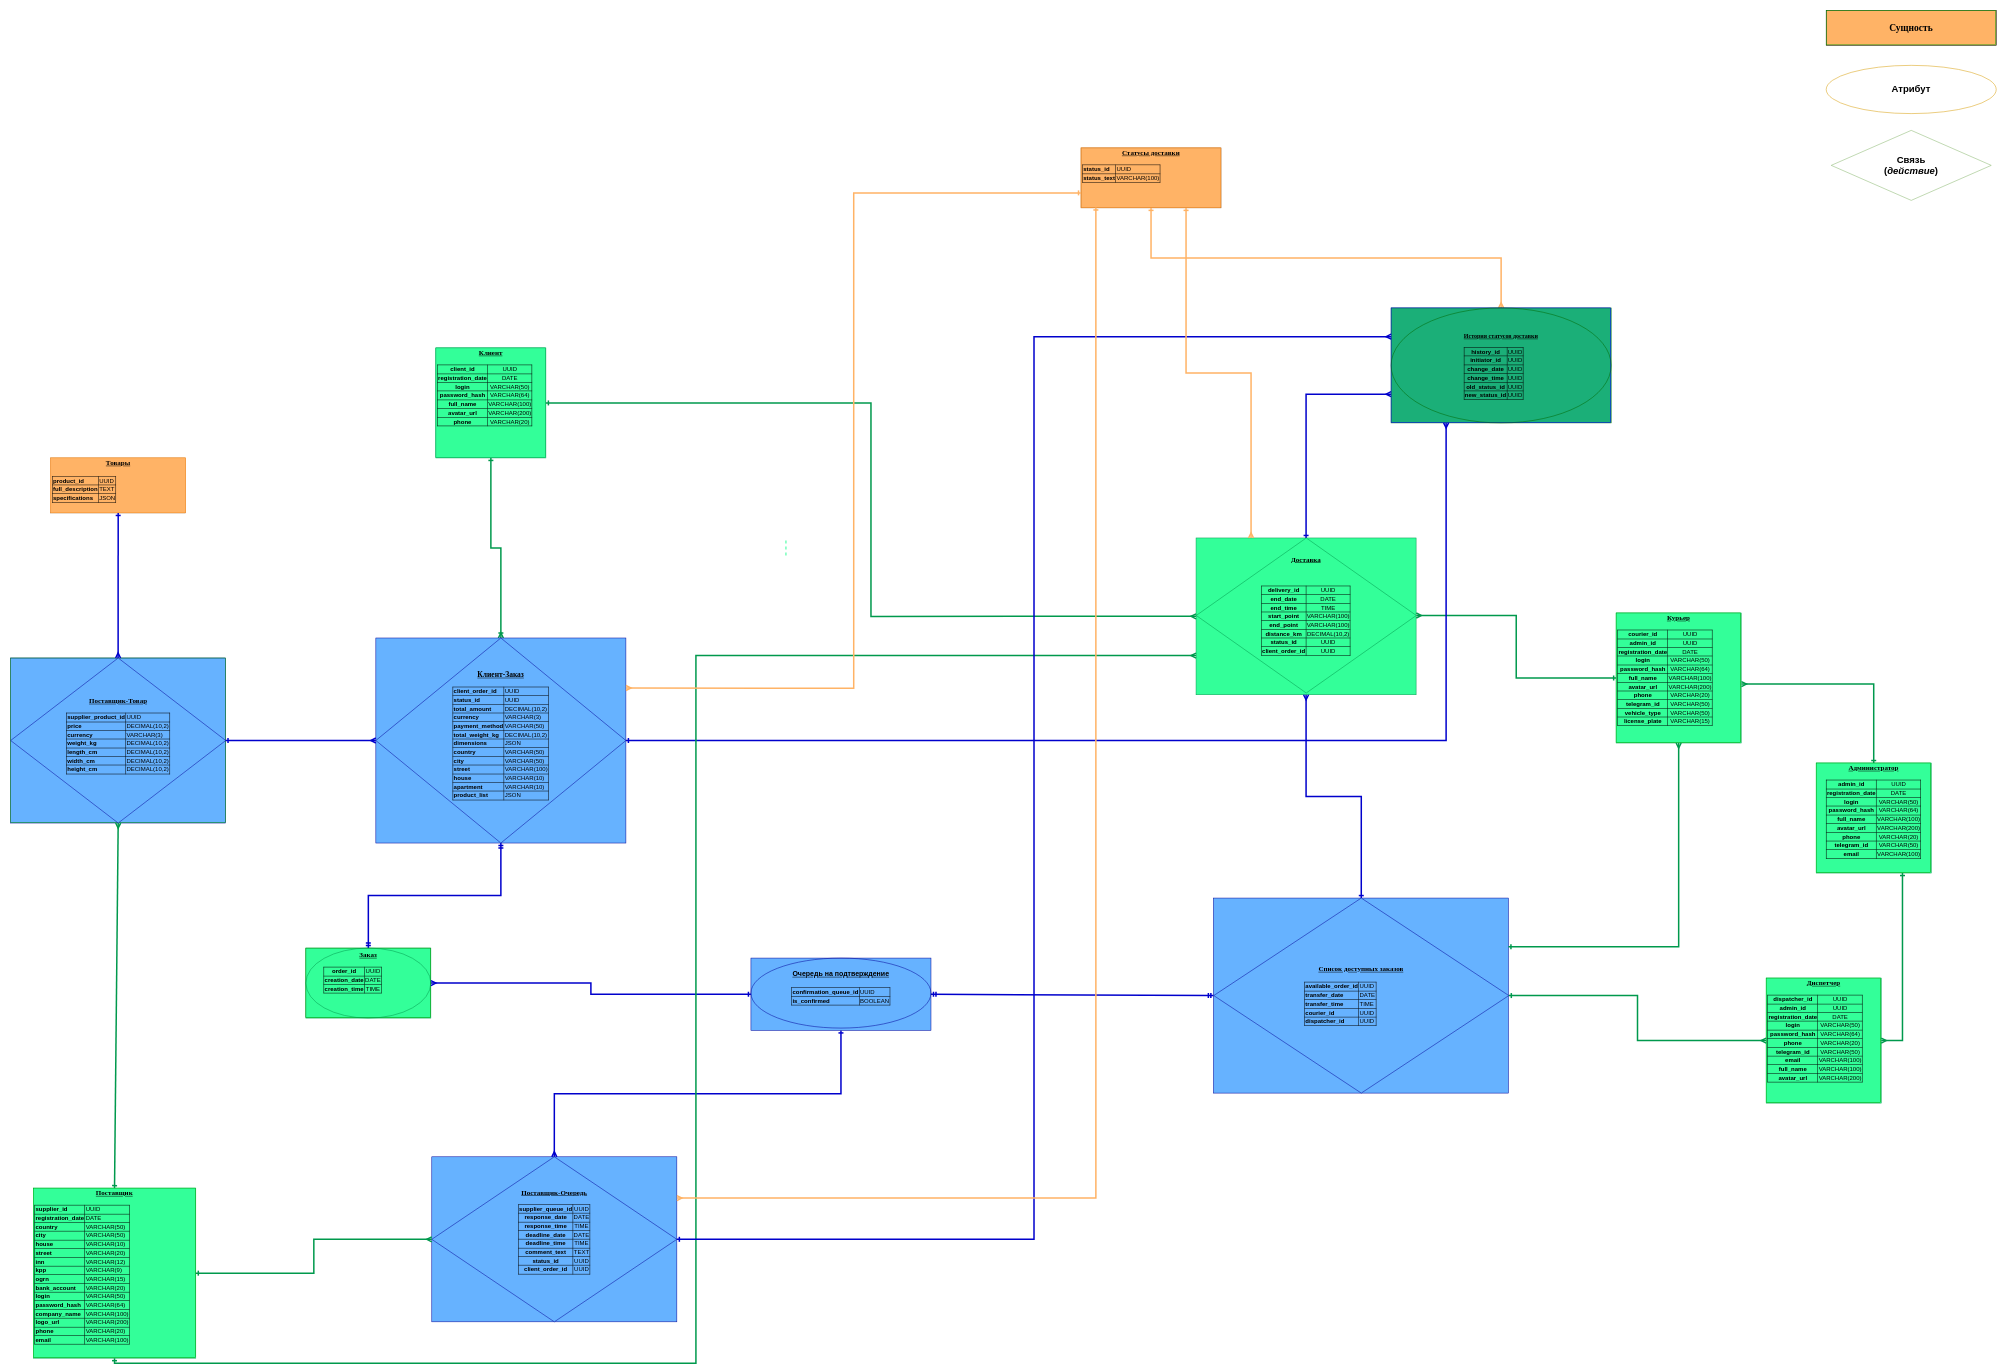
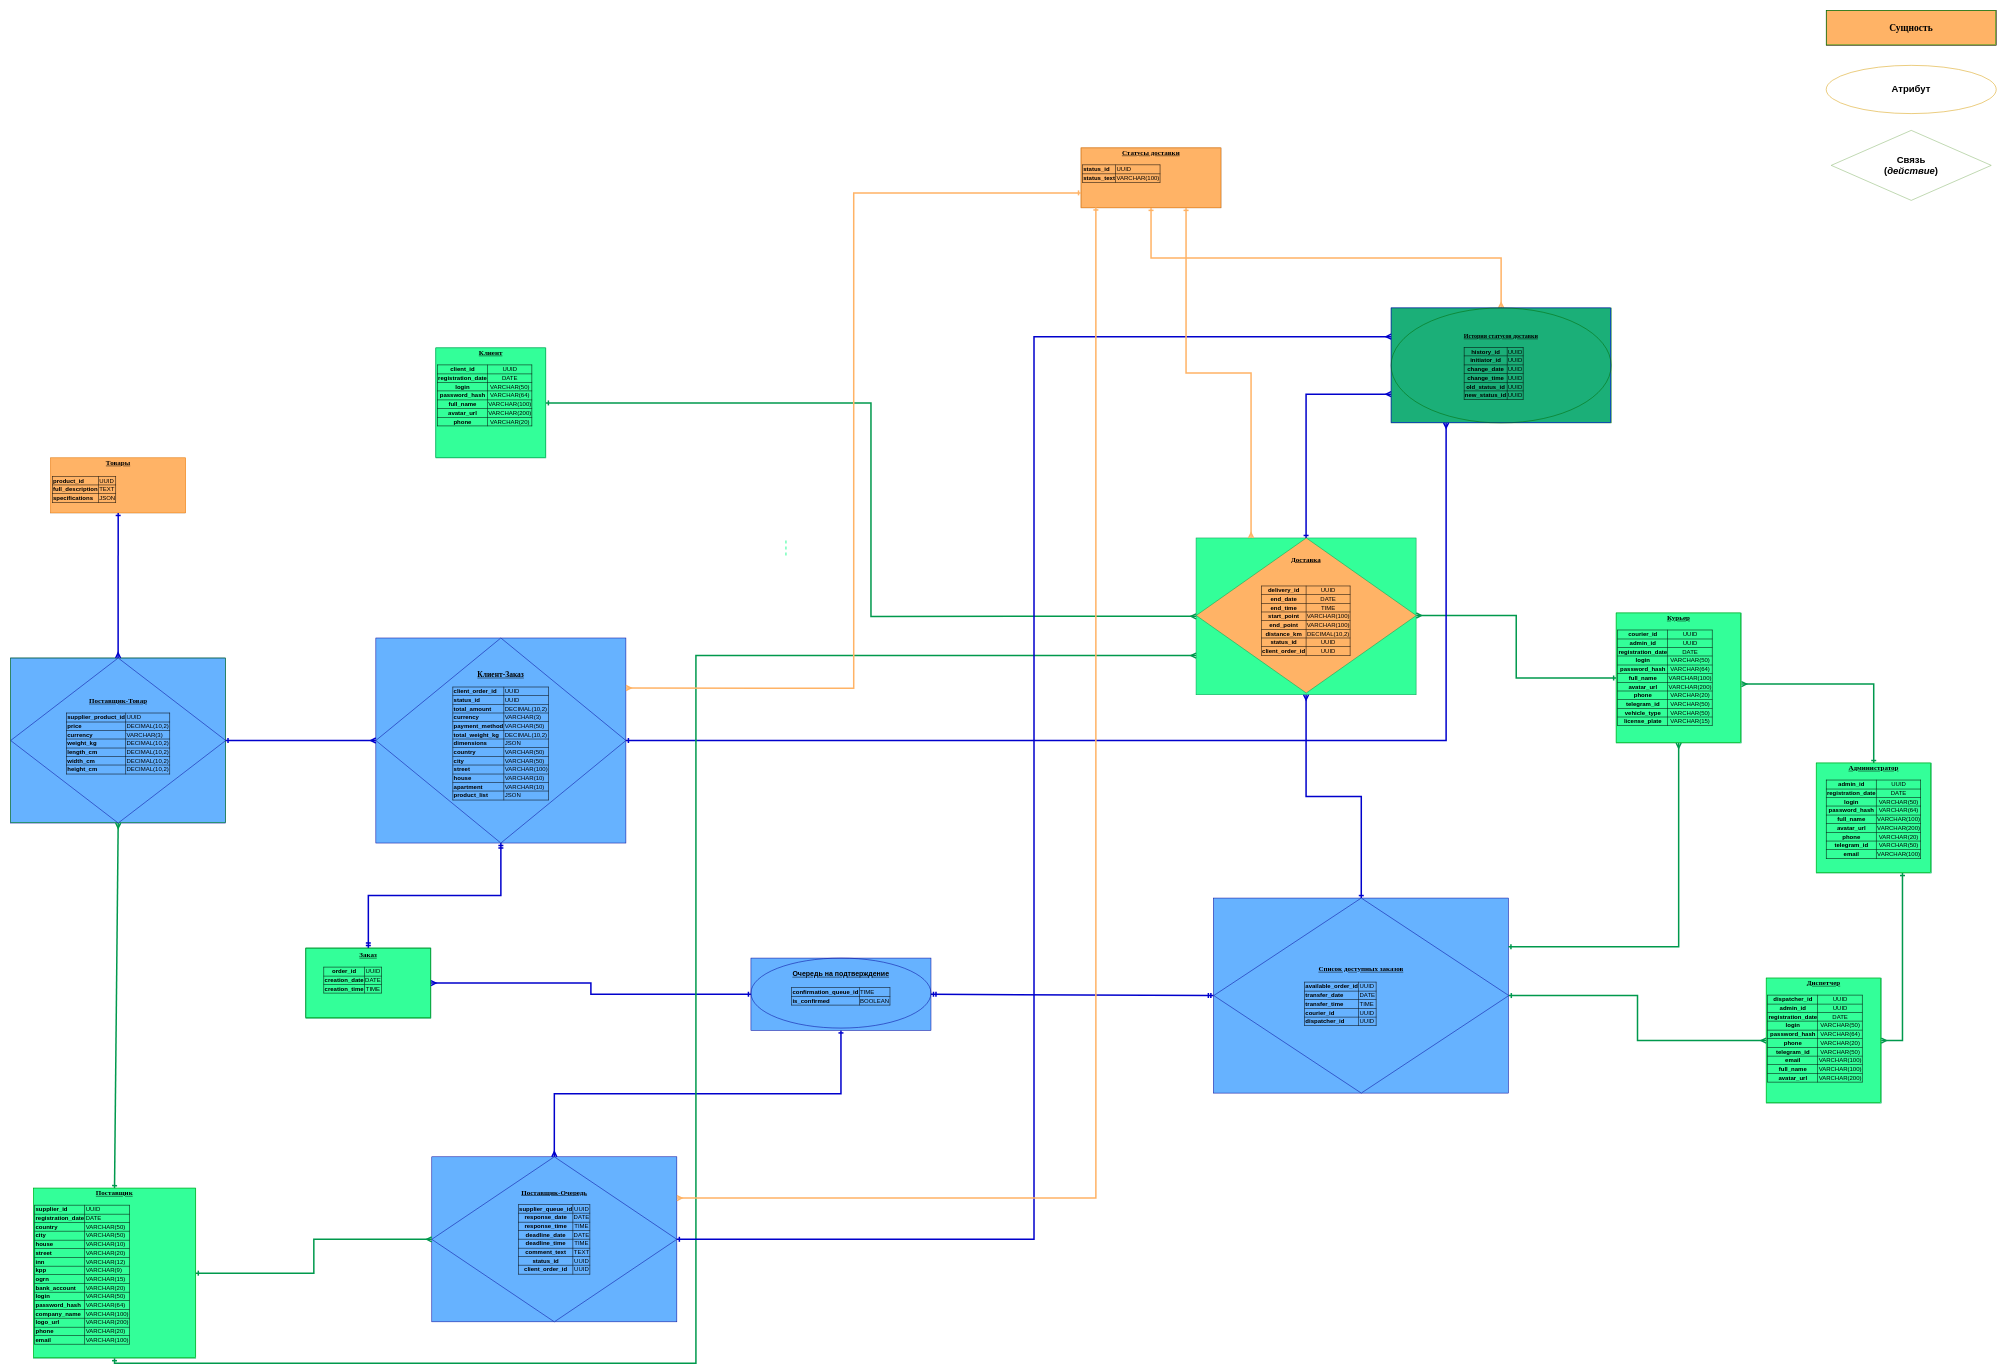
- <mxCell id="12" value="" style="endArrow=ERone;html=1;rounded=0;startArrow=ERoneToMany;startFill=0;endFill=0;strokeColor=#00994D;entryX=0.5;entryY=1;entryDx=0;entryDy=0;strokeWidth=3;edgeStyle=orthogonalEdgeStyle;" parent="1" source="30" target="4" edge="1"><mxGeometry relative="1" as="geometry"><mxPoint x="1071" y="977.5" as="sourcePoint" /><mxPoint x="1221" y="1270" as="targetPoint" /></mxGeometry></mxCell>
- <mxCell id="23" value="&lt;span style=&quot;text-wrap-mode: nowrap;&quot;&gt;&lt;b style=&quot;&quot;&gt;&lt;br&gt;&lt;br&gt;&lt;font face=&quot;Verdana&quot; style=&quot;font-size: 14px;&quot;&gt;&lt;u&gt;Доставка&lt;/u&gt;&lt;/font&gt;&lt;br&gt;&lt;br&gt;&lt;br&gt;&lt;br&gt;&lt;/b&gt;&lt;/span&gt;&lt;div&gt;&lt;table style=&quot;font-family: Verdana; font-weight: 700; border: 1px solid rgb(0, 0, 0); border-collapse: collapse;&quot; border=&quot;1&quot;&gt;&lt;tbody&gt;&lt;tr&gt;&lt;td&gt;&lt;font face=&quot;Helvetica&quot;&gt;delivery_id&lt;/font&gt;&lt;/td&gt;&lt;td&gt;&lt;span style=&quot;font-weight: 400;&quot;&gt;&lt;font face=&quot;Helvetica&quot;&gt;UUID&lt;/font&gt;&lt;/span&gt;&lt;/td&gt;&lt;/tr&gt;&lt;tr&gt;&lt;td&gt;&lt;font face=&quot;Helvetica&quot;&gt;end_date&lt;/font&gt;&lt;/td&gt;&lt;td&gt;&lt;span style=&quot;font-weight: 400;&quot;&gt;&lt;font face=&quot;Helvetica&quot;&gt;DATE&lt;/font&gt;&lt;/span&gt;&lt;/td&gt;&lt;/tr&gt;&lt;tr&gt;&lt;td&gt;&lt;font face=&quot;Helvetica&quot;&gt;end_time&lt;/font&gt;&lt;/td&gt;&lt;td&gt;&lt;span style=&quot;font-weight: 400;&quot;&gt;&lt;font face=&quot;Helvetica&quot;&gt;TIME&lt;/font&gt;&lt;/span&gt;&lt;/td&gt;&lt;/tr&gt;&lt;tr&gt;&lt;td&gt;&lt;font face=&quot;Helvetica&quot;&gt;start_point&lt;/font&gt;&lt;/td&gt;&lt;td&gt;&lt;span style=&quot;font-weight: 400;&quot;&gt;&lt;font face=&quot;Helvetica&quot;&gt;VARCHAR(100)&lt;/font&gt;&lt;/span&gt;&lt;/td&gt;&lt;/tr&gt;&lt;tr&gt;&lt;td&gt;&lt;font face=&quot;Helvetica&quot;&gt;end_point&lt;/font&gt;&lt;/td&gt;&lt;td&gt;&lt;span style=&quot;font-weight: 400;&quot;&gt;&lt;font face=&quot;Helvetica&quot;&gt;VARCHAR(100)&lt;/font&gt;&lt;/span&gt;&lt;/td&gt;&lt;/tr&gt;&lt;tr&gt;&lt;td&gt;&lt;font face=&quot;Helvetica&quot;&gt;distance_km&lt;/font&gt;&lt;/td&gt;&lt;td&gt;&lt;span style=&quot;font-weight: 400;&quot;&gt;&lt;font face=&quot;Helvetica&quot;&gt;DECIMAL(10,2)&lt;/font&gt;&lt;/span&gt;&lt;/td&gt;&lt;/tr&gt;&lt;tr&gt;&lt;td&gt;&lt;font face=&quot;Helvetica&quot;&gt;status_id&lt;/font&gt;&lt;/td&gt;&lt;td&gt;&lt;span style=&quot;font-weight: 400;&quot;&gt;&lt;font face=&quot;Helvetica&quot;&gt;UUID&lt;/font&gt;&lt;/span&gt;&lt;/td&gt;&lt;/tr&gt;&lt;tr&gt;&lt;td&gt;&lt;font face=&quot;Helvetica&quot;&gt;client_order_id&lt;/font&gt;&lt;/td&gt;&lt;td&gt;&lt;span style=&quot;font-weight: 400;&quot;&gt;&lt;font face=&quot;Helvetica&quot;&gt;UUID&lt;/font&gt;&lt;/span&gt;&lt;/td&gt;&lt;/tr&gt;&lt;/tbody&gt;&lt;/table&gt;&lt;/div&gt;" style="rhombus;whiteSpace=wrap;html=1;fillColor=#33FF99;strokeColor=#00994D;labelBackgroundColor=none;verticalAlign=top;fontColor=default;" parent="1" vertex="1"><mxGeometry x="2391.38" y="1075" width="440" height="310" as="geometry" /></mxCell>
+ <mxCell id="23" value="&lt;span style=&quot;text-wrap-mode: nowrap;&quot;&gt;&lt;b style=&quot;&quot;&gt;&lt;br&gt;&lt;br&gt;&lt;font face=&quot;Verdana&quot; style=&quot;font-size: 14px;&quot;&gt;&lt;u&gt;Доставка&lt;/u&gt;&lt;/font&gt;&lt;br&gt;&lt;br&gt;&lt;br&gt;&lt;br&gt;&lt;/b&gt;&lt;/span&gt;&lt;div&gt;&lt;table style=&quot;font-family: Verdana; font-weight: 700; border: 1px solid rgb(0, 0, 0); border-collapse: collapse;&quot; border=&quot;1&quot;&gt;&lt;tbody&gt;&lt;tr&gt;&lt;td&gt;&lt;font face=&quot;Helvetica&quot;&gt;delivery_id&lt;/font&gt;&lt;/td&gt;&lt;td&gt;&lt;span style=&quot;font-weight: 400;&quot;&gt;&lt;font face=&quot;Helvetica&quot;&gt;UUID&lt;/font&gt;&lt;/span&gt;&lt;/td&gt;&lt;/tr&gt;&lt;tr&gt;&lt;td&gt;&lt;font face=&quot;Helvetica&quot;&gt;end_date&lt;/font&gt;&lt;/td&gt;&lt;td&gt;&lt;span style=&quot;font-weight: 400;&quot;&gt;&lt;font face=&quot;Helvetica&quot;&gt;DATE&lt;/font&gt;&lt;/span&gt;&lt;/td&gt;&lt;/tr&gt;&lt;tr&gt;&lt;td&gt;&lt;font face=&quot;Helvetica&quot;&gt;end_time&lt;/font&gt;&lt;/td&gt;&lt;td&gt;&lt;span style=&quot;font-weight: 400;&quot;&gt;&lt;font face=&quot;Helvetica&quot;&gt;TIME&lt;/font&gt;&lt;/span&gt;&lt;/td&gt;&lt;/tr&gt;&lt;tr&gt;&lt;td&gt;&lt;font face=&quot;Helvetica&quot;&gt;start_point&lt;/font&gt;&lt;/td&gt;&lt;td&gt;&lt;span style=&quot;font-weight: 400;&quot;&gt;&lt;font face=&quot;Helvetica&quot;&gt;VARCHAR(100)&lt;/font&gt;&lt;/span&gt;&lt;/td&gt;&lt;/tr&gt;&lt;tr&gt;&lt;td&gt;&lt;font face=&quot;Helvetica&quot;&gt;end_point&lt;/font&gt;&lt;/td&gt;&lt;td&gt;&lt;span style=&quot;font-weight: 400;&quot;&gt;&lt;font face=&quot;Helvetica&quot;&gt;VARCHAR(100)&lt;/font&gt;&lt;/span&gt;&lt;/td&gt;&lt;/tr&gt;&lt;tr&gt;&lt;td&gt;&lt;font face=&quot;Helvetica&quot;&gt;distance_km&lt;/font&gt;&lt;/td&gt;&lt;td&gt;&lt;span style=&quot;font-weight: 400;&quot;&gt;&lt;font face=&quot;Helvetica&quot;&gt;DECIMAL(10,2)&lt;/font&gt;&lt;/span&gt;&lt;/td&gt;&lt;/tr&gt;&lt;tr&gt;&lt;td&gt;&lt;font face=&quot;Helvetica&quot;&gt;status_id&lt;/font&gt;&lt;/td&gt;&lt;td&gt;&lt;span style=&quot;font-weight: 400;&quot;&gt;&lt;font face=&quot;Helvetica&quot;&gt;UUID&lt;/font&gt;&lt;/span&gt;&lt;/td&gt;&lt;/tr&gt;&lt;tr&gt;&lt;td&gt;&lt;font face=&quot;Helvetica&quot;&gt;client_order_id&lt;/font&gt;&lt;/td&gt;&lt;td&gt;&lt;span style=&quot;font-weight: 400;&quot;&gt;&lt;font face=&quot;Helvetica&quot;&gt;UUID&lt;/font&gt;&lt;/span&gt;&lt;/td&gt;&lt;/tr&gt;&lt;/tbody&gt;&lt;/table&gt;&lt;/div&gt;" style="rhombus;whiteSpace=wrap;html=1;fillColor=#ffb366;strokeColor=#00994D;labelBackgroundColor=none;verticalAlign=top;fontColor=default;" parent="1" vertex="1"><mxGeometry x="2391.38" y="1075" width="440" height="310" as="geometry" /></mxCell>
- <mxCell id="53" value="&lt;b style=&quot;font-size: 14px;&quot;&gt;&lt;u&gt;&lt;br&gt;&lt;span style=&quot;font-family: Verdana;&quot;&gt;&lt;span style=&quot;font-family: Helvetica; color: rgb(0, 0, 0);&quot;&gt;Очередь на подтверждение&lt;br&gt;&lt;br&gt;&lt;/span&gt;&lt;/span&gt;&lt;/u&gt;&lt;/b&gt;&lt;table style=&quot;text-align: left; font-family: Verdana; font-weight: 700; border: 1px solid rgb(0, 0, 0); border-collapse: collapse;&quot; border=&quot;1&quot;&gt;&lt;tbody&gt;&lt;tr&gt;&lt;td&gt;&lt;font face=&quot;Helvetica&quot;&gt;confirmation_queue_id&lt;/font&gt;&lt;/td&gt;&lt;td&gt;&lt;span style=&quot;font-weight: 400;&quot;&gt;&lt;font face=&quot;Helvetica&quot;&gt;UUID&lt;/font&gt;&lt;/span&gt;&lt;/td&gt;&lt;/tr&gt;&lt;tr&gt;&lt;td&gt;&lt;font face=&quot;Helvetica&quot;&gt;is_confirmed&lt;/font&gt;&lt;/td&gt;&lt;td&gt;&lt;span style=&quot;font-weight: 400;&quot;&gt;&lt;font face=&quot;Helvetica&quot;&gt;BOOLEAN&lt;/font&gt;&lt;/span&gt;&lt;/td&gt;&lt;/tr&gt;&lt;/tbody&gt;&lt;/table&gt;" style="ellipse;whiteSpace=wrap;html=1;fillColor=none;verticalAlign=top;strokeColor=#000099;fontColor=default;labelBackgroundColor=none;" parent="1" vertex="1"><mxGeometry x="1501" y="1915" width="360" height="140" as="geometry" /></mxCell>
+ <mxCell id="53" value="&lt;b style=&quot;font-size: 14px;&quot;&gt;&lt;u&gt;&lt;br&gt;&lt;span style=&quot;font-family: Verdana;&quot;&gt;&lt;span style=&quot;font-family: Helvetica; color: rgb(0, 0, 0);&quot;&gt;Очередь на подтверждение&lt;br&gt;&lt;br&gt;&lt;/span&gt;&lt;/span&gt;&lt;/u&gt;&lt;/b&gt;&lt;table style=&quot;text-align: left; font-family: Verdana; font-weight: 700; border: 1px solid rgb(0, 0, 0); border-collapse: collapse;&quot; border=&quot;1&quot;&gt;&lt;tbody&gt;&lt;tr&gt;&lt;td&gt;&lt;font face=&quot;Helvetica&quot;&gt;confirmation_queue_id&lt;/font&gt;&lt;/td&gt;&lt;td&gt;&lt;span style=&quot;font-weight: 400;&quot;&gt;&lt;font face=&quot;Helvetica&quot;&gt;TIME&lt;/font&gt;&lt;/span&gt;&lt;/td&gt;&lt;/tr&gt;&lt;tr&gt;&lt;td&gt;&lt;font face=&quot;Helvetica&quot;&gt;is_confirmed&lt;/font&gt;&lt;/td&gt;&lt;td&gt;&lt;span style=&quot;font-weight: 400;&quot;&gt;&lt;font face=&quot;Helvetica&quot;&gt;BOOLEAN&lt;/font&gt;&lt;/span&gt;&lt;/td&gt;&lt;/tr&gt;&lt;/tbody&gt;&lt;/table&gt;" style="ellipse;whiteSpace=wrap;html=1;fillColor=none;verticalAlign=top;strokeColor=#000099;fontColor=default;labelBackgroundColor=none;" parent="1" vertex="1"><mxGeometry x="1501" y="1915" width="360" height="140" as="geometry" /></mxCell>
- <mxCell id="52" value="&lt;div style=&quot;font-family: Verdana;&quot;&gt;&lt;b&gt;&lt;font style=&quot;font-size: 14px;&quot; face=&quot;Verdana&quot;&gt;&lt;u&gt;Заказ&lt;/u&gt;&lt;/font&gt;&lt;/b&gt;&lt;br&gt;&lt;div&gt;&lt;font face=&quot;Helvetica&quot;&gt;&lt;b&gt;&lt;br&gt;&lt;/b&gt;&lt;/font&gt;&lt;/div&gt;&lt;table style=&quot;font-weight: 700; border: 1px solid rgb(0, 0, 0); border-collapse: collapse;&quot; border=&quot;1&quot;&gt;&lt;tbody&gt;&lt;tr&gt;&lt;td&gt;&lt;font face=&quot;Helvetica&quot;&gt;order_id&lt;/font&gt;&lt;/td&gt;&lt;td&gt;&lt;font style=&quot;font-weight: normal;&quot; face=&quot;Helvetica&quot;&gt;UUID&lt;/font&gt;&lt;/td&gt;&lt;/tr&gt;&lt;tr&gt;&lt;td&gt;&lt;font face=&quot;Helvetica&quot;&gt;creation_date&lt;/font&gt;&lt;/td&gt;&lt;td&gt;&lt;font style=&quot;font-weight: normal;&quot; face=&quot;Helvetica&quot;&gt;DATE&lt;/font&gt;&lt;/td&gt;&lt;/tr&gt;&lt;tr&gt;&lt;td&gt;&lt;font face=&quot;Helvetica&quot;&gt;creation_time&lt;/font&gt;&lt;/td&gt;&lt;td&gt;&lt;font style=&quot;font-weight: normal;&quot; face=&quot;Helvetica&quot;&gt;TIME&lt;/font&gt;&lt;/td&gt;&lt;/tr&gt;&lt;/tbody&gt;&lt;/table&gt;&lt;/div&gt;&lt;table style=&quot;color: light-dark(rgb(0, 0, 0), rgb(255, 255, 255)); font-family: Verdana; width: 178px; border: 1px solid rgb(0, 0, 0); border-collapse: collapse;&quot; border=&quot;1&quot; cellpadding=&quot;2&quot; cellspacing=&quot;0&quot;&gt;&lt;tbody&gt;&lt;/tbody&gt;&lt;/table&gt;" style="ellipse;whiteSpace=wrap;html=1;fillColor=none;verticalAlign=top;strokeColor=#00994D;fontColor=default;labelBackgroundColor=none;" parent="1" vertex="1"><mxGeometry x="611" y="1895" width="250" height="140" as="geometry" /></mxCell>
+ <mxCell id="52" value="&lt;div style=&quot;font-family: Verdana;&quot;&gt;&lt;b&gt;&lt;font style=&quot;font-size: 14px;&quot; face=&quot;Verdana&quot;&gt;&lt;u&gt;Заказ&lt;/u&gt;&lt;/font&gt;&lt;/b&gt;&lt;br&gt;&lt;div&gt;&lt;font face=&quot;Helvetica&quot;&gt;&lt;b&gt;&lt;br&gt;&lt;/b&gt;&lt;/font&gt;&lt;/div&gt;&lt;table style=&quot;font-weight: 700; border: 1px solid rgb(0, 0, 0); border-collapse: collapse;&quot; border=&quot;1&quot;&gt;&lt;tbody&gt;&lt;tr&gt;&lt;td&gt;&lt;font face=&quot;Helvetica&quot;&gt;order_id&lt;/font&gt;&lt;/td&gt;&lt;td&gt;&lt;font style=&quot;font-weight: normal;&quot; face=&quot;Helvetica&quot;&gt;UUID&lt;/font&gt;&lt;/td&gt;&lt;/tr&gt;&lt;tr&gt;&lt;td&gt;&lt;font face=&quot;Helvetica&quot;&gt;creation_date&lt;/font&gt;&lt;/td&gt;&lt;td&gt;&lt;font style=&quot;font-weight: normal;&quot; face=&quot;Helvetica&quot;&gt;DATE&lt;/font&gt;&lt;/td&gt;&lt;/tr&gt;&lt;tr&gt;&lt;td&gt;&lt;font face=&quot;Helvetica&quot;&gt;creation_time&lt;/font&gt;&lt;/td&gt;&lt;td&gt;&lt;font style=&quot;font-weight: normal;&quot; face=&quot;Helvetica&quot;&gt;TIME&lt;/font&gt;&lt;/td&gt;&lt;/tr&gt;&lt;/tbody&gt;&lt;/table&gt;&lt;/div&gt;&lt;table style=&quot;color: light-dark(rgb(0, 0, 0), rgb(255, 255, 255)); font-family: Verdana; width: 178px; border: 1px solid rgb(0, 0, 0); border-collapse: collapse;&quot; border=&quot;1&quot; cellpadding=&quot;2&quot; cellspacing=&quot;0&quot;&gt;&lt;tbody&gt;&lt;/tbody&gt;&lt;/table&gt;" style="whiteSpace=wrap;html=1;fillColor=none;verticalAlign=top;strokeColor=#00994D;fontColor=default;labelBackgroundColor=none;rounded=0;" parent="1" vertex="1"><mxGeometry x="611" y="1895" width="250" height="140" as="geometry" /></mxCell>
